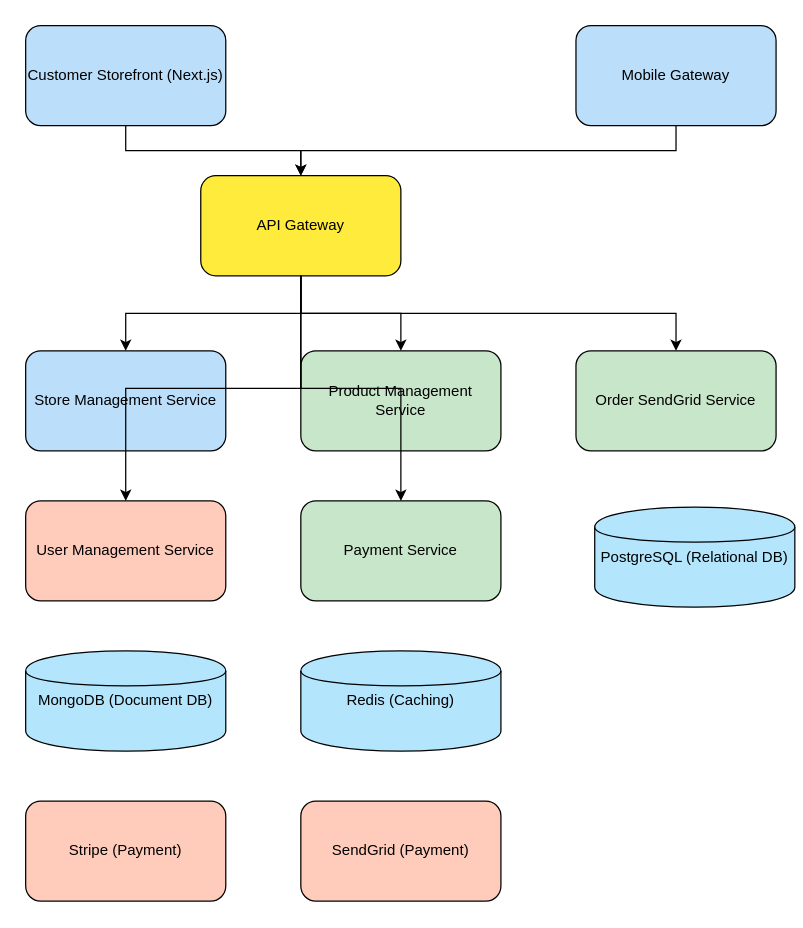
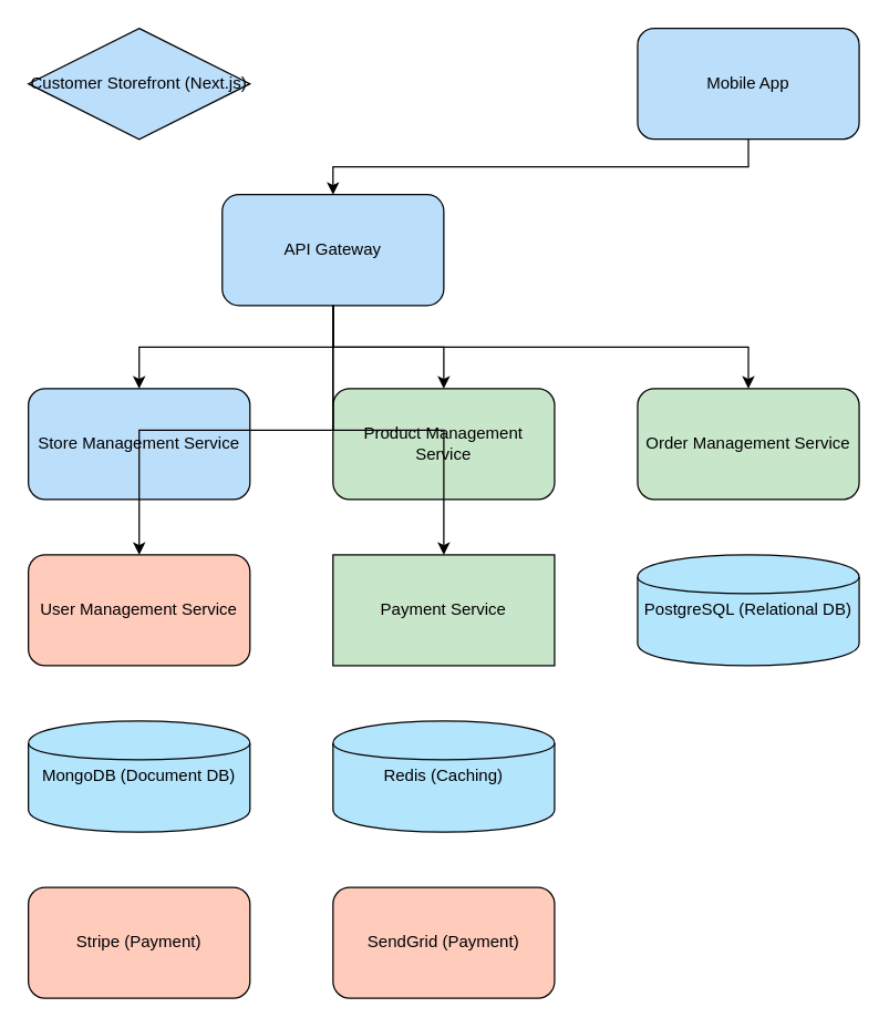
- <mxCell id="2" value="Customer Storefront (Next.js)" style="rounded=1;whiteSpace=wrap;html=1;fillColor=#BBDEFB;" vertex="1" parent="1"><mxGeometry x="20" y="20" width="160" height="80" as="geometry" /></mxCell>
+ <mxCell id="2" value="Customer Storefront (Next.js)" style="rhombus;whiteSpace=wrap;html=1;fillColor=#BBDEFB;" vertex="1" parent="1"><mxGeometry x="20" y="20" width="160" height="80" as="geometry" /></mxCell>
- <mxCell id="3" value="Mobile Gateway" style="rounded=1;whiteSpace=wrap;html=1;fillColor=#BBDEFB;" vertex="1" parent="1"><mxGeometry x="460" y="20" width="160" height="80" as="geometry" /></mxCell>
+ <mxCell id="3" value="Mobile App" style="rounded=1;whiteSpace=wrap;html=1;fillColor=#BBDEFB;" vertex="1" parent="1"><mxGeometry x="460" y="20" width="160" height="80" as="geometry" /></mxCell>
- <mxCell id="15" style="edgeStyle=orthogonalEdgeStyle;rounded=0;orthogonalLoop=1;jettySize=auto;html=1;exitX=0.5;exitY=1;exitDx=0;exitDy=0;entryX=0.5;entryY=0;entryDx=0;entryDy=0;" edge="1" parent="1" source="2" target="4"><mxGeometry relative="1" as="geometry" /></mxCell>
- <mxCell id="4" value="API Gateway" style="rounded=1;whiteSpace=wrap;html=1;fillColor=#FFEB3B;" vertex="1" parent="1"><mxGeometry x="160" y="140" width="160" height="80" as="geometry" /></mxCell>
+ <mxCell id="4" value="API Gateway" style="rounded=1;whiteSpace=wrap;html=1;fillColor=#bbdefb;" vertex="1" parent="1"><mxGeometry x="160" y="140" width="160" height="80" as="geometry" /></mxCell>
- <mxCell id="7" value="Order SendGrid Service" style="rounded=1;whiteSpace=wrap;html=1;fillColor=#C8E6C9;" vertex="1" parent="1"><mxGeometry x="460" y="280" width="160" height="80" as="geometry" /></mxCell>
+ <mxCell id="7" value="Order Management Service" style="rounded=1;whiteSpace=wrap;html=1;fillColor=#C8E6C9;" vertex="1" parent="1"><mxGeometry x="460" y="280" width="160" height="80" as="geometry" /></mxCell>
- <mxCell id="9" value="Payment Service" style="rounded=1;whiteSpace=wrap;html=1;fillColor=#C8E6C9;" vertex="1" parent="1"><mxGeometry x="240" y="400" width="160" height="80" as="geometry" /></mxCell>
+ <mxCell id="9" value="Payment Service" style="whiteSpace=wrap;html=1;fillColor=#C8E6C9;rounded=0;" vertex="1" parent="1"><mxGeometry x="240" y="400" width="160" height="80" as="geometry" /></mxCell>
- <mxCell id="10" value="PostgreSQL (Relational DB)" style="rounded=1;whiteSpace=wrap;html=1;shape=cylinder;fillColor=#B3E5FC;" vertex="1" parent="1"><mxGeometry x="475" y="405" width="160" height="80" as="geometry" /></mxCell>
+ <mxCell id="10" value="PostgreSQL (Relational DB)" style="rounded=1;whiteSpace=wrap;html=1;shape=cylinder;fillColor=#B3E5FC;" vertex="1" parent="1"><mxGeometry x="460" y="400" width="160" height="80" as="geometry" /></mxCell>
